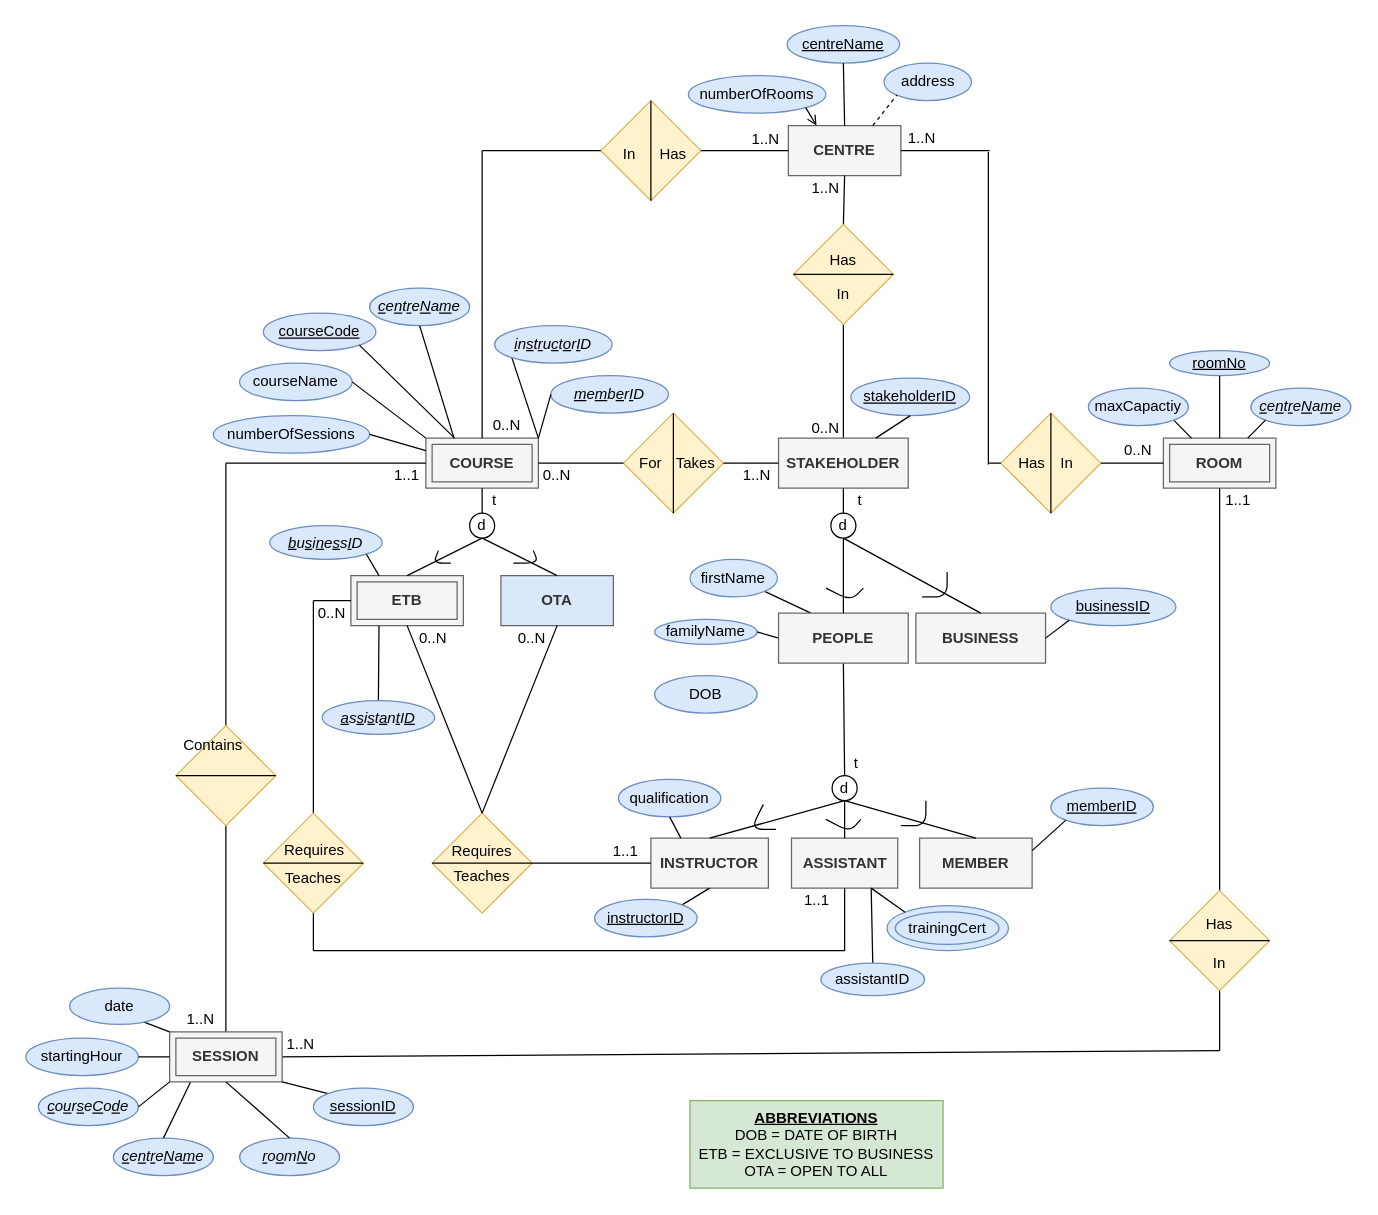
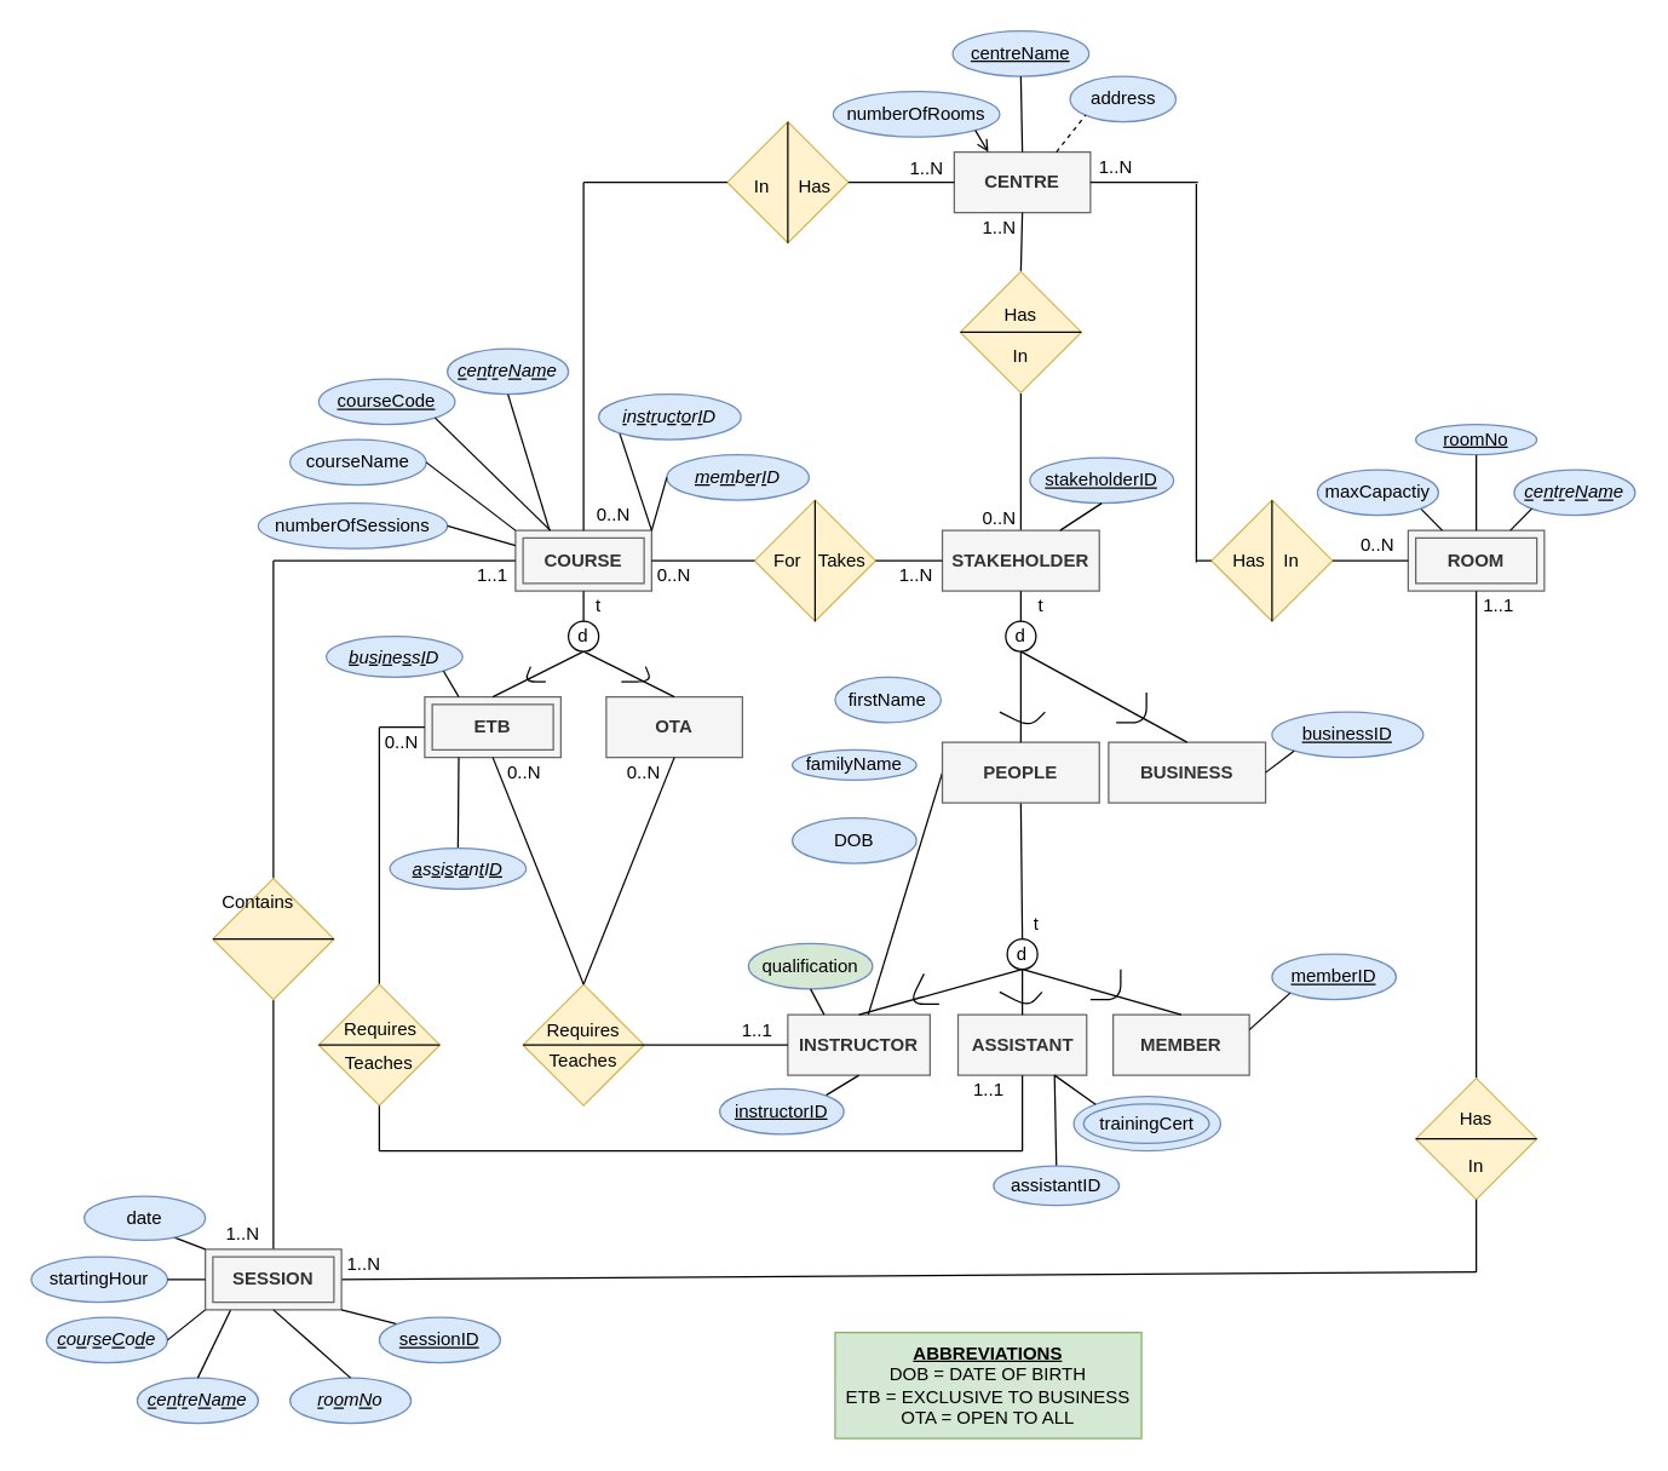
- <mxCell id="24" value="&lt;span&gt;OTA&lt;/span&gt;" style="rounded=0;whiteSpace=wrap;html=1;fontStyle=1;fillColor=#dae8fc;strokeColor=#666666;fontColor=#333333;" parent="1" vertex="1"><mxGeometry x="400" y="460" width="90" height="40" as="geometry" /></mxCell>
+ <mxCell id="24" value="&lt;span&gt;OTA&lt;/span&gt;" style="rounded=0;whiteSpace=wrap;html=1;fontStyle=1;fillColor=#f5f5f5;strokeColor=#666666;fontColor=#333333;" parent="1" vertex="1"><mxGeometry x="400" y="460" width="90" height="40" as="geometry" /></mxCell>
- <mxCell id="107" value="" style="endArrow=none;html=1;entryX=1;entryY=1;entryDx=0;entryDy=0;exitX=0.25;exitY=0;exitDx=0;exitDy=0;" parent="1" source="158" target="108" edge="1"><mxGeometry width="50" height="50" relative="1" as="geometry"><mxPoint x="620" y="340" as="sourcePoint" /><mxPoint x="590" y="540" as="targetPoint" /></mxGeometry></mxCell>
- <mxCell id="110" value="" style="endArrow=none;html=1;entryX=1;entryY=0.5;entryDx=0;entryDy=0;exitX=0;exitY=0.5;exitDx=0;exitDy=0;" parent="1" source="158" target="109" edge="1"><mxGeometry width="50" height="50" relative="1" as="geometry"><mxPoint x="610" y="600" as="sourcePoint" /><mxPoint x="603.749" y="570.607" as="targetPoint" /></mxGeometry></mxCell>
+ <mxCell id="110" value="" style="endArrow=none;html=1;exitX=0;exitY=0.5;exitDx=0;exitDy=0;" parent="1" source="158" target="48" edge="1"><mxGeometry width="50" height="50" relative="1" as="geometry"><mxPoint x="610" y="600" as="sourcePoint" /><mxPoint x="603.749" y="570.607" as="targetPoint" /></mxGeometry></mxCell>
- <mxCell id="120" value="qualification" style="ellipse;whiteSpace=wrap;html=1;fillColor=#dae8fc;strokeColor=#6c8ebf;" parent="1" vertex="1"><mxGeometry x="494" y="623" width="82" height="30" as="geometry" /></mxCell>
+ <mxCell id="120" value="qualification" style="ellipse;whiteSpace=wrap;html=1;fillColor=#d5e8d4;strokeColor=#6c8ebf;" parent="1" vertex="1"><mxGeometry x="494" y="623" width="82" height="30" as="geometry" /></mxCell>
